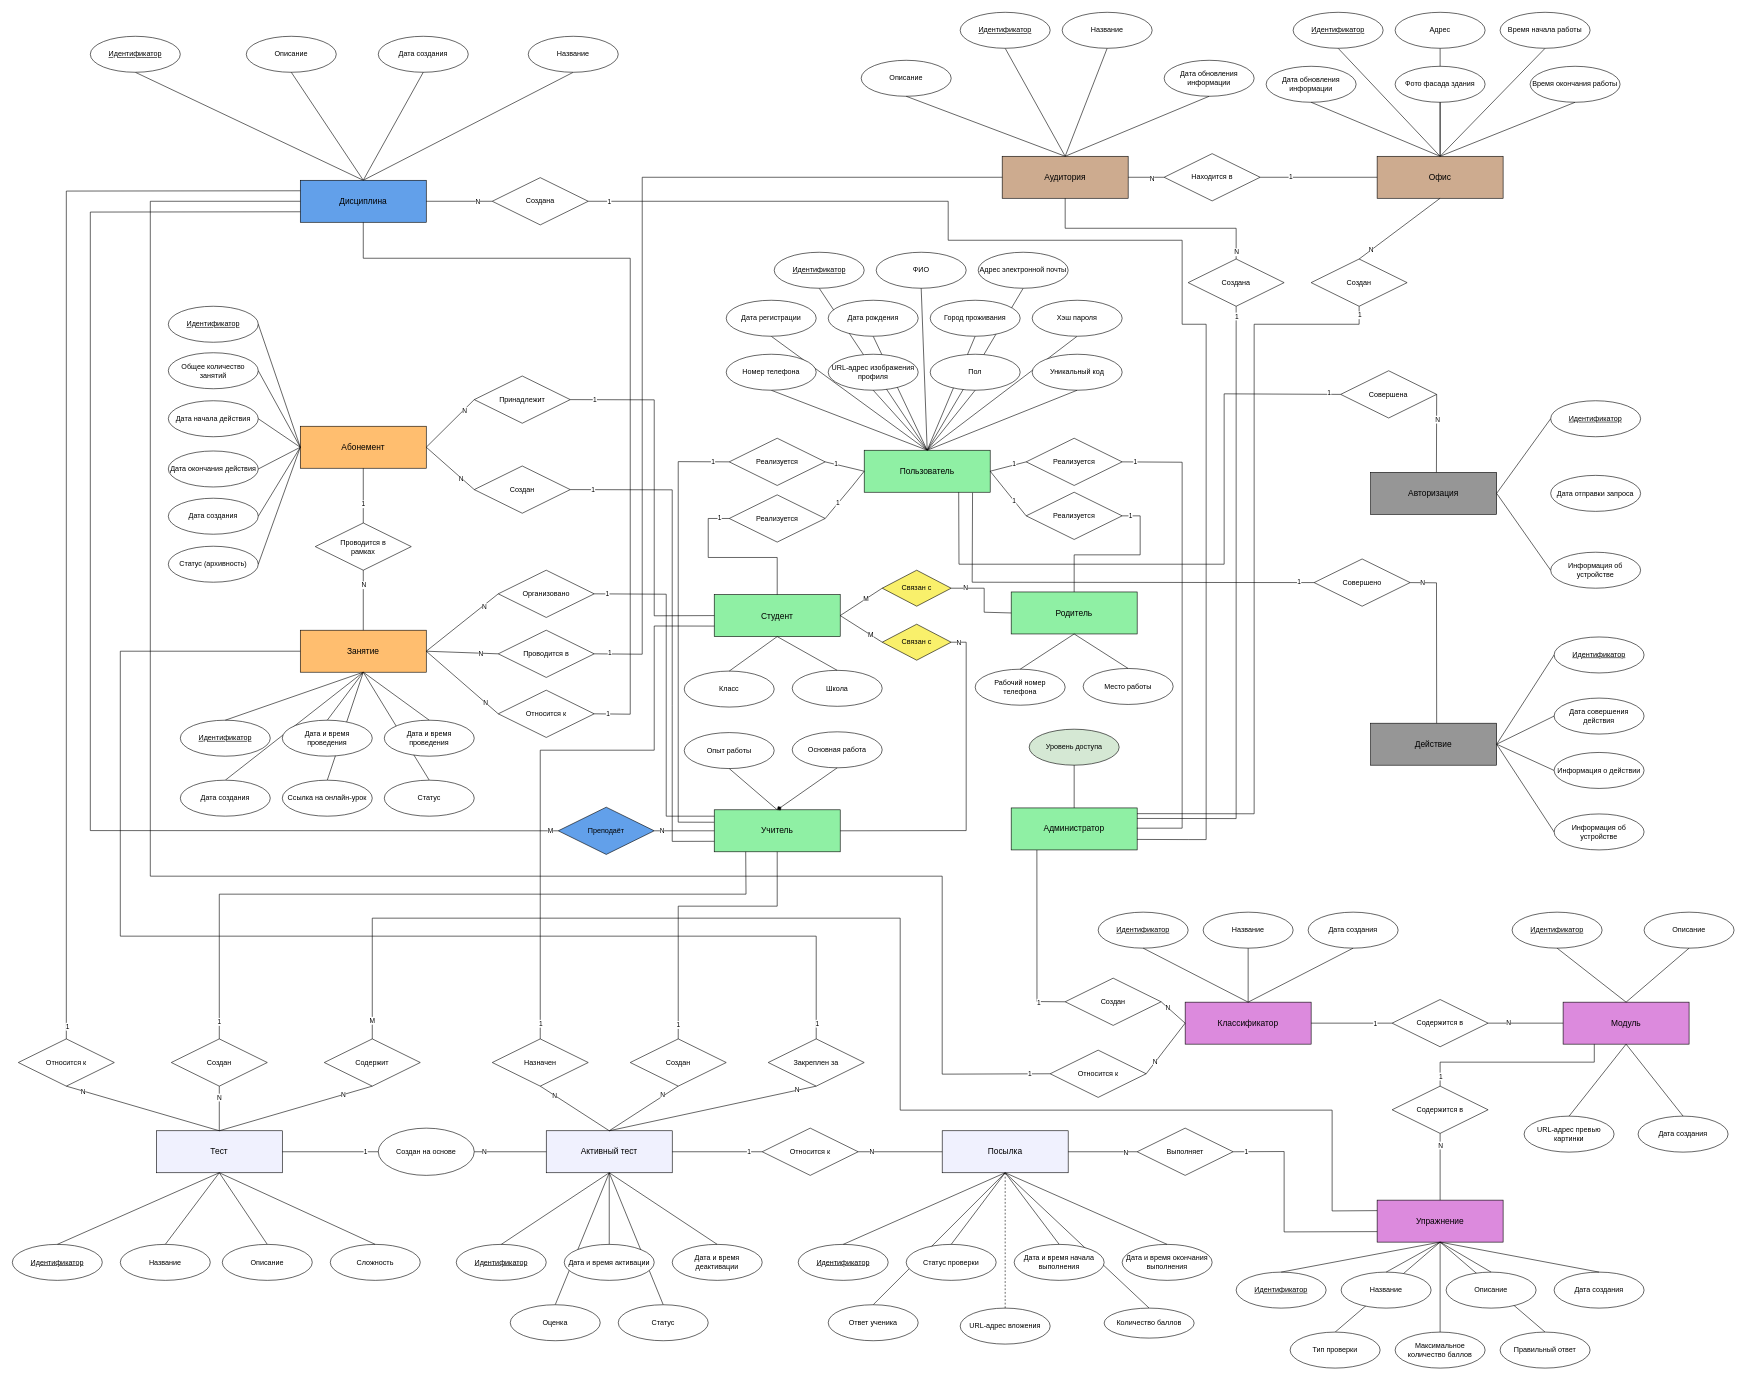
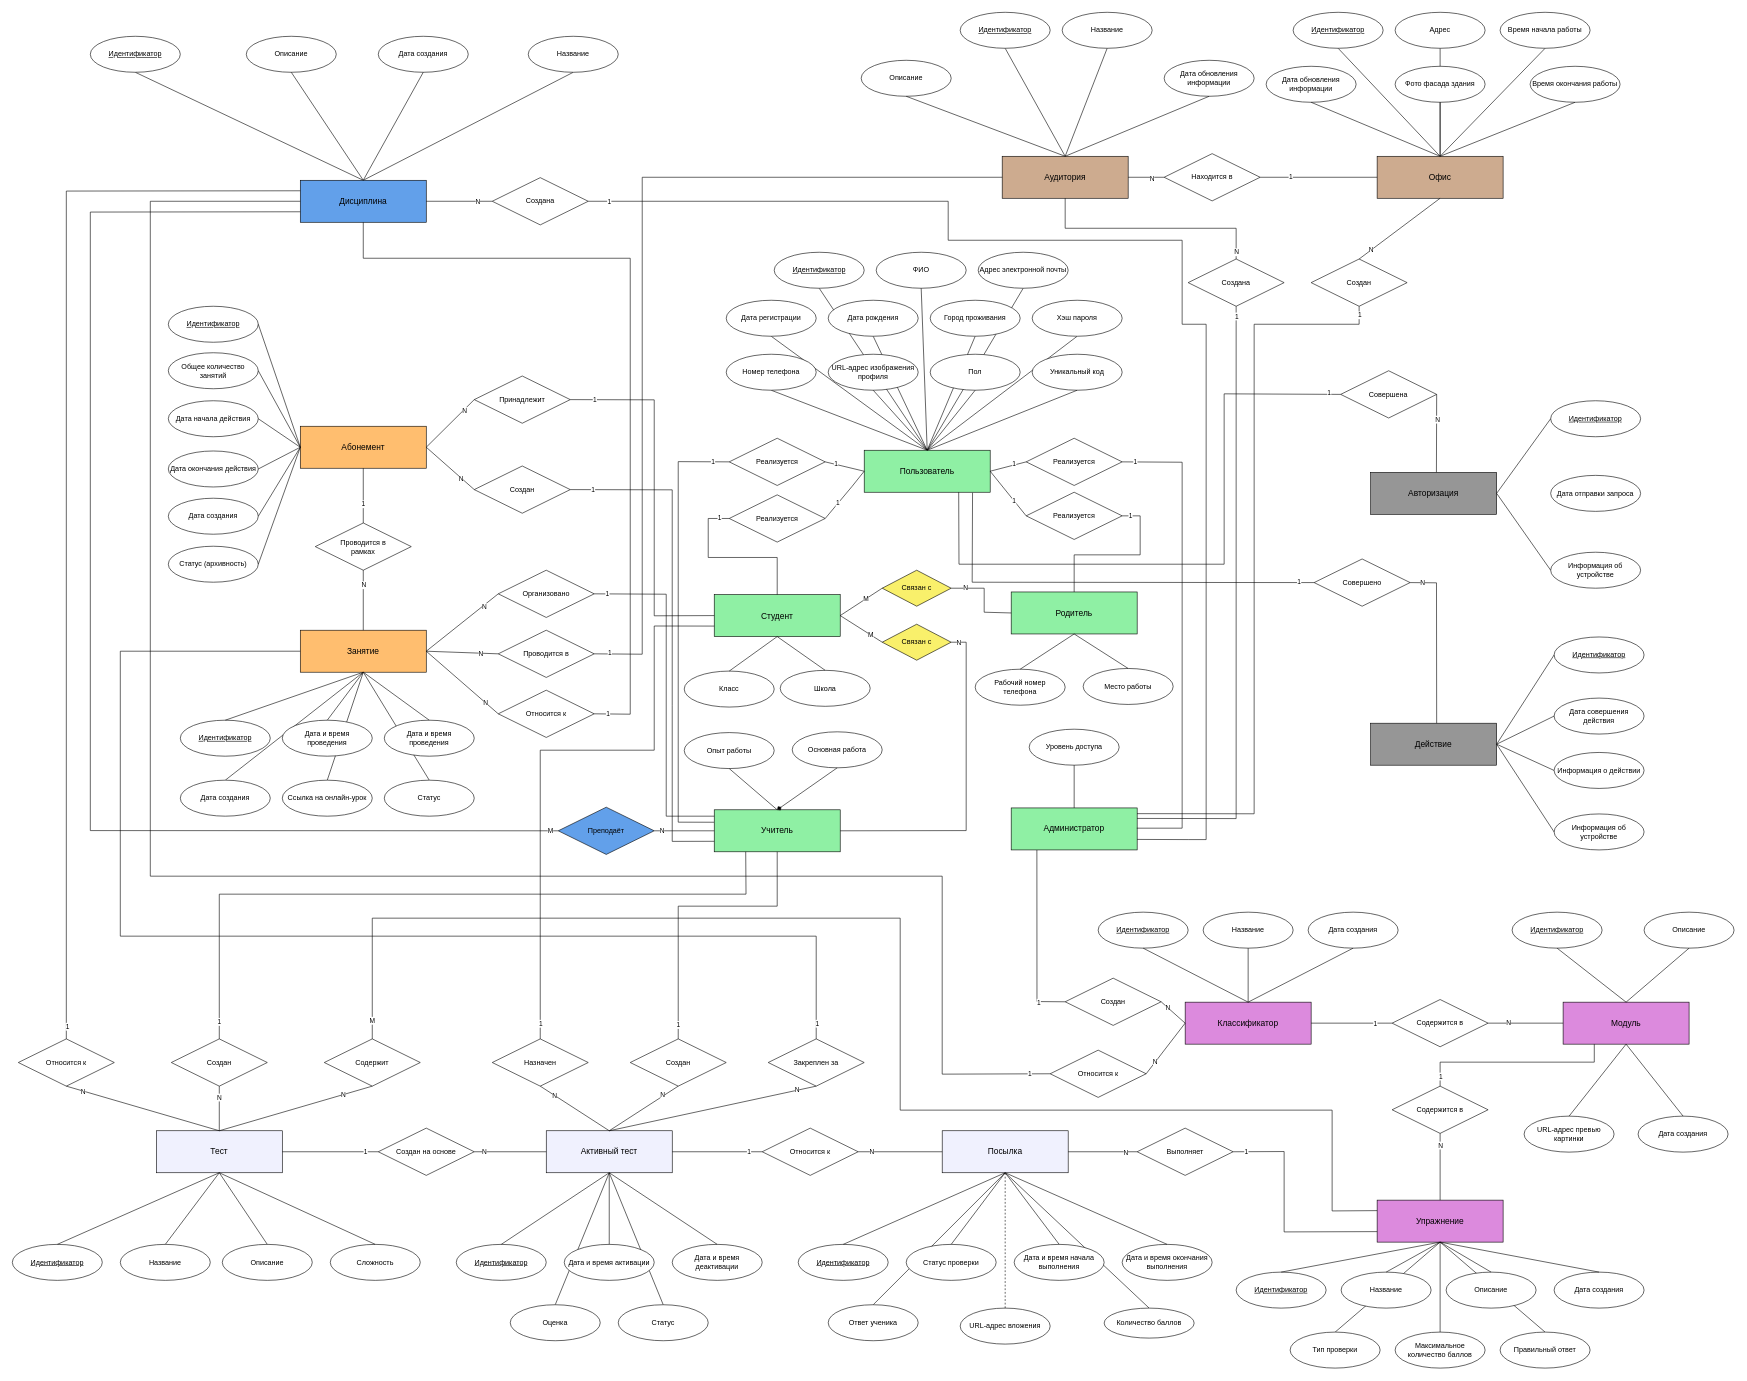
- <mxCell id="59" value="Школа" style="ellipse;whiteSpace=wrap;html=1;" vertex="1" parent="1"><mxGeometry x="1320" y="1116.88" width="150" height="60" as="geometry" /></mxCell>
+ <mxCell id="59" value="Школа" style="ellipse;whiteSpace=wrap;html=1;" vertex="1" parent="1"><mxGeometry x="1300" y="1116.88" width="150" height="60" as="geometry" /></mxCell>
- <mxCell id="64" value="Уровень доступа" style="ellipse;whiteSpace=wrap;html=1;fillColor=#d5e8d4;" vertex="1" parent="1"><mxGeometry x="1715" y="1215.01" width="150" height="60" as="geometry" /></mxCell>
+ <mxCell id="64" value="Уровень доступа" style="ellipse;whiteSpace=wrap;html=1;" vertex="1" parent="1"><mxGeometry x="1715" y="1215.01" width="150" height="60" as="geometry" /></mxCell>
- <mxCell id="304" value="Создан на основе" style="ellipse;whiteSpace=wrap;html=1;" vertex="1" parent="1"><mxGeometry x="630" y="1880" width="160" height="78.75" as="geometry" /></mxCell>
+ <mxCell id="304" value="Создан на основе" style="rhombus;whiteSpace=wrap;html=1;" vertex="1" parent="1"><mxGeometry x="630" y="1880" width="160" height="78.75" as="geometry" /></mxCell>
